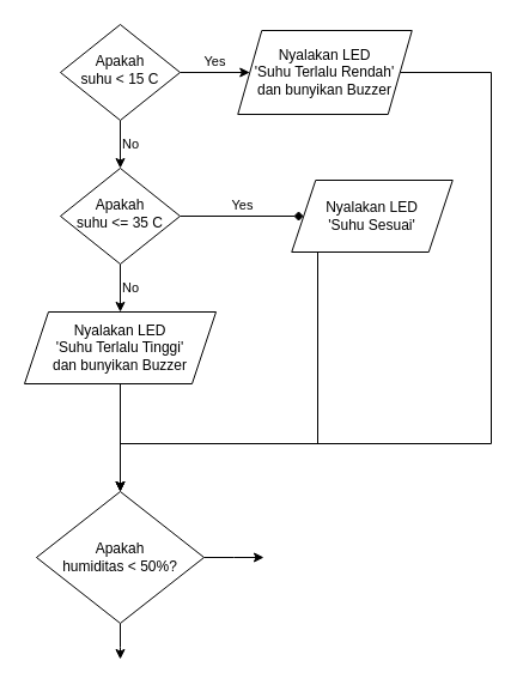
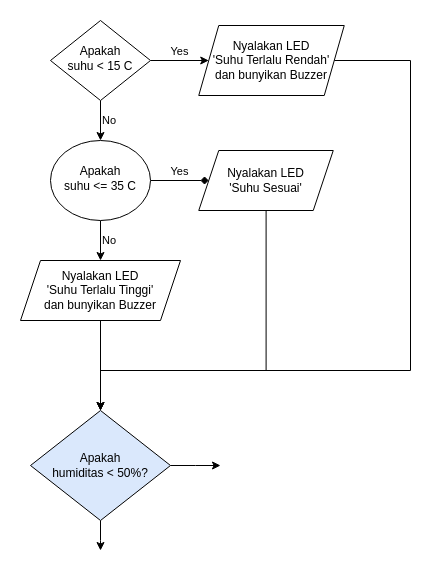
- <mxCell id="7" value="Apakah&lt;div&gt;suhu &amp;lt;= 35 C&lt;/div&gt;" style="rhombus;whiteSpace=wrap;html=1;shadow=0;fontFamily=Helvetica;fontSize=12;align=center;strokeWidth=1;spacing=6;spacingTop=-4;" parent="1" vertex="1"><mxGeometry x="50" y="140" width="100" height="80" as="geometry" /></mxCell>
+ <mxCell id="7" value="Apakah&lt;div&gt;suhu &amp;lt;= 35 C&lt;/div&gt;" style="ellipse;whiteSpace=wrap;html=1;shadow=0;fontFamily=Helvetica;fontSize=12;align=center;strokeWidth=1;spacing=6;spacingTop=-4;" parent="1" vertex="1"><mxGeometry x="50" y="140" width="100" height="80" as="geometry" /></mxCell>
- <mxCell id="11" value="Nyalakan LED&lt;div&gt;'Suhu Sesuai'&lt;/div&gt;" style="shape=parallelogram;perimeter=parallelogramPerimeter;whiteSpace=wrap;html=1;fixedSize=1;" vertex="1" parent="1"><mxGeometry x="243.25" y="150" width="134.5" height="60" as="geometry" /></mxCell>
+ <mxCell id="11" value="Nyalakan LED&lt;div&gt;'Suhu Sesuai'&lt;/div&gt;" style="shape=parallelogram;perimeter=parallelogramPerimeter;whiteSpace=wrap;html=1;fixedSize=1;" vertex="1" parent="1"><mxGeometry x="198.25" y="150" width="134.5" height="60" as="geometry" /></mxCell>
- <mxCell id="16" value="Apakah&lt;div&gt;&lt;span style=&quot;background-color: initial;&quot;&gt;humiditas &amp;lt; 50%?&lt;/span&gt;&lt;/div&gt;" style="rhombus;whiteSpace=wrap;html=1;" vertex="1" parent="1"><mxGeometry x="30" y="410" width="140" height="110" as="geometry" /></mxCell>
+ <mxCell id="16" value="Apakah&lt;div&gt;&lt;span style=&quot;background-color: initial;&quot;&gt;humiditas &amp;lt; 50%?&lt;/span&gt;&lt;/div&gt;" style="rhombus;whiteSpace=wrap;html=1;fillColor=#dae8fc;" vertex="1" parent="1"><mxGeometry x="30" y="410" width="140" height="110" as="geometry" /></mxCell>
